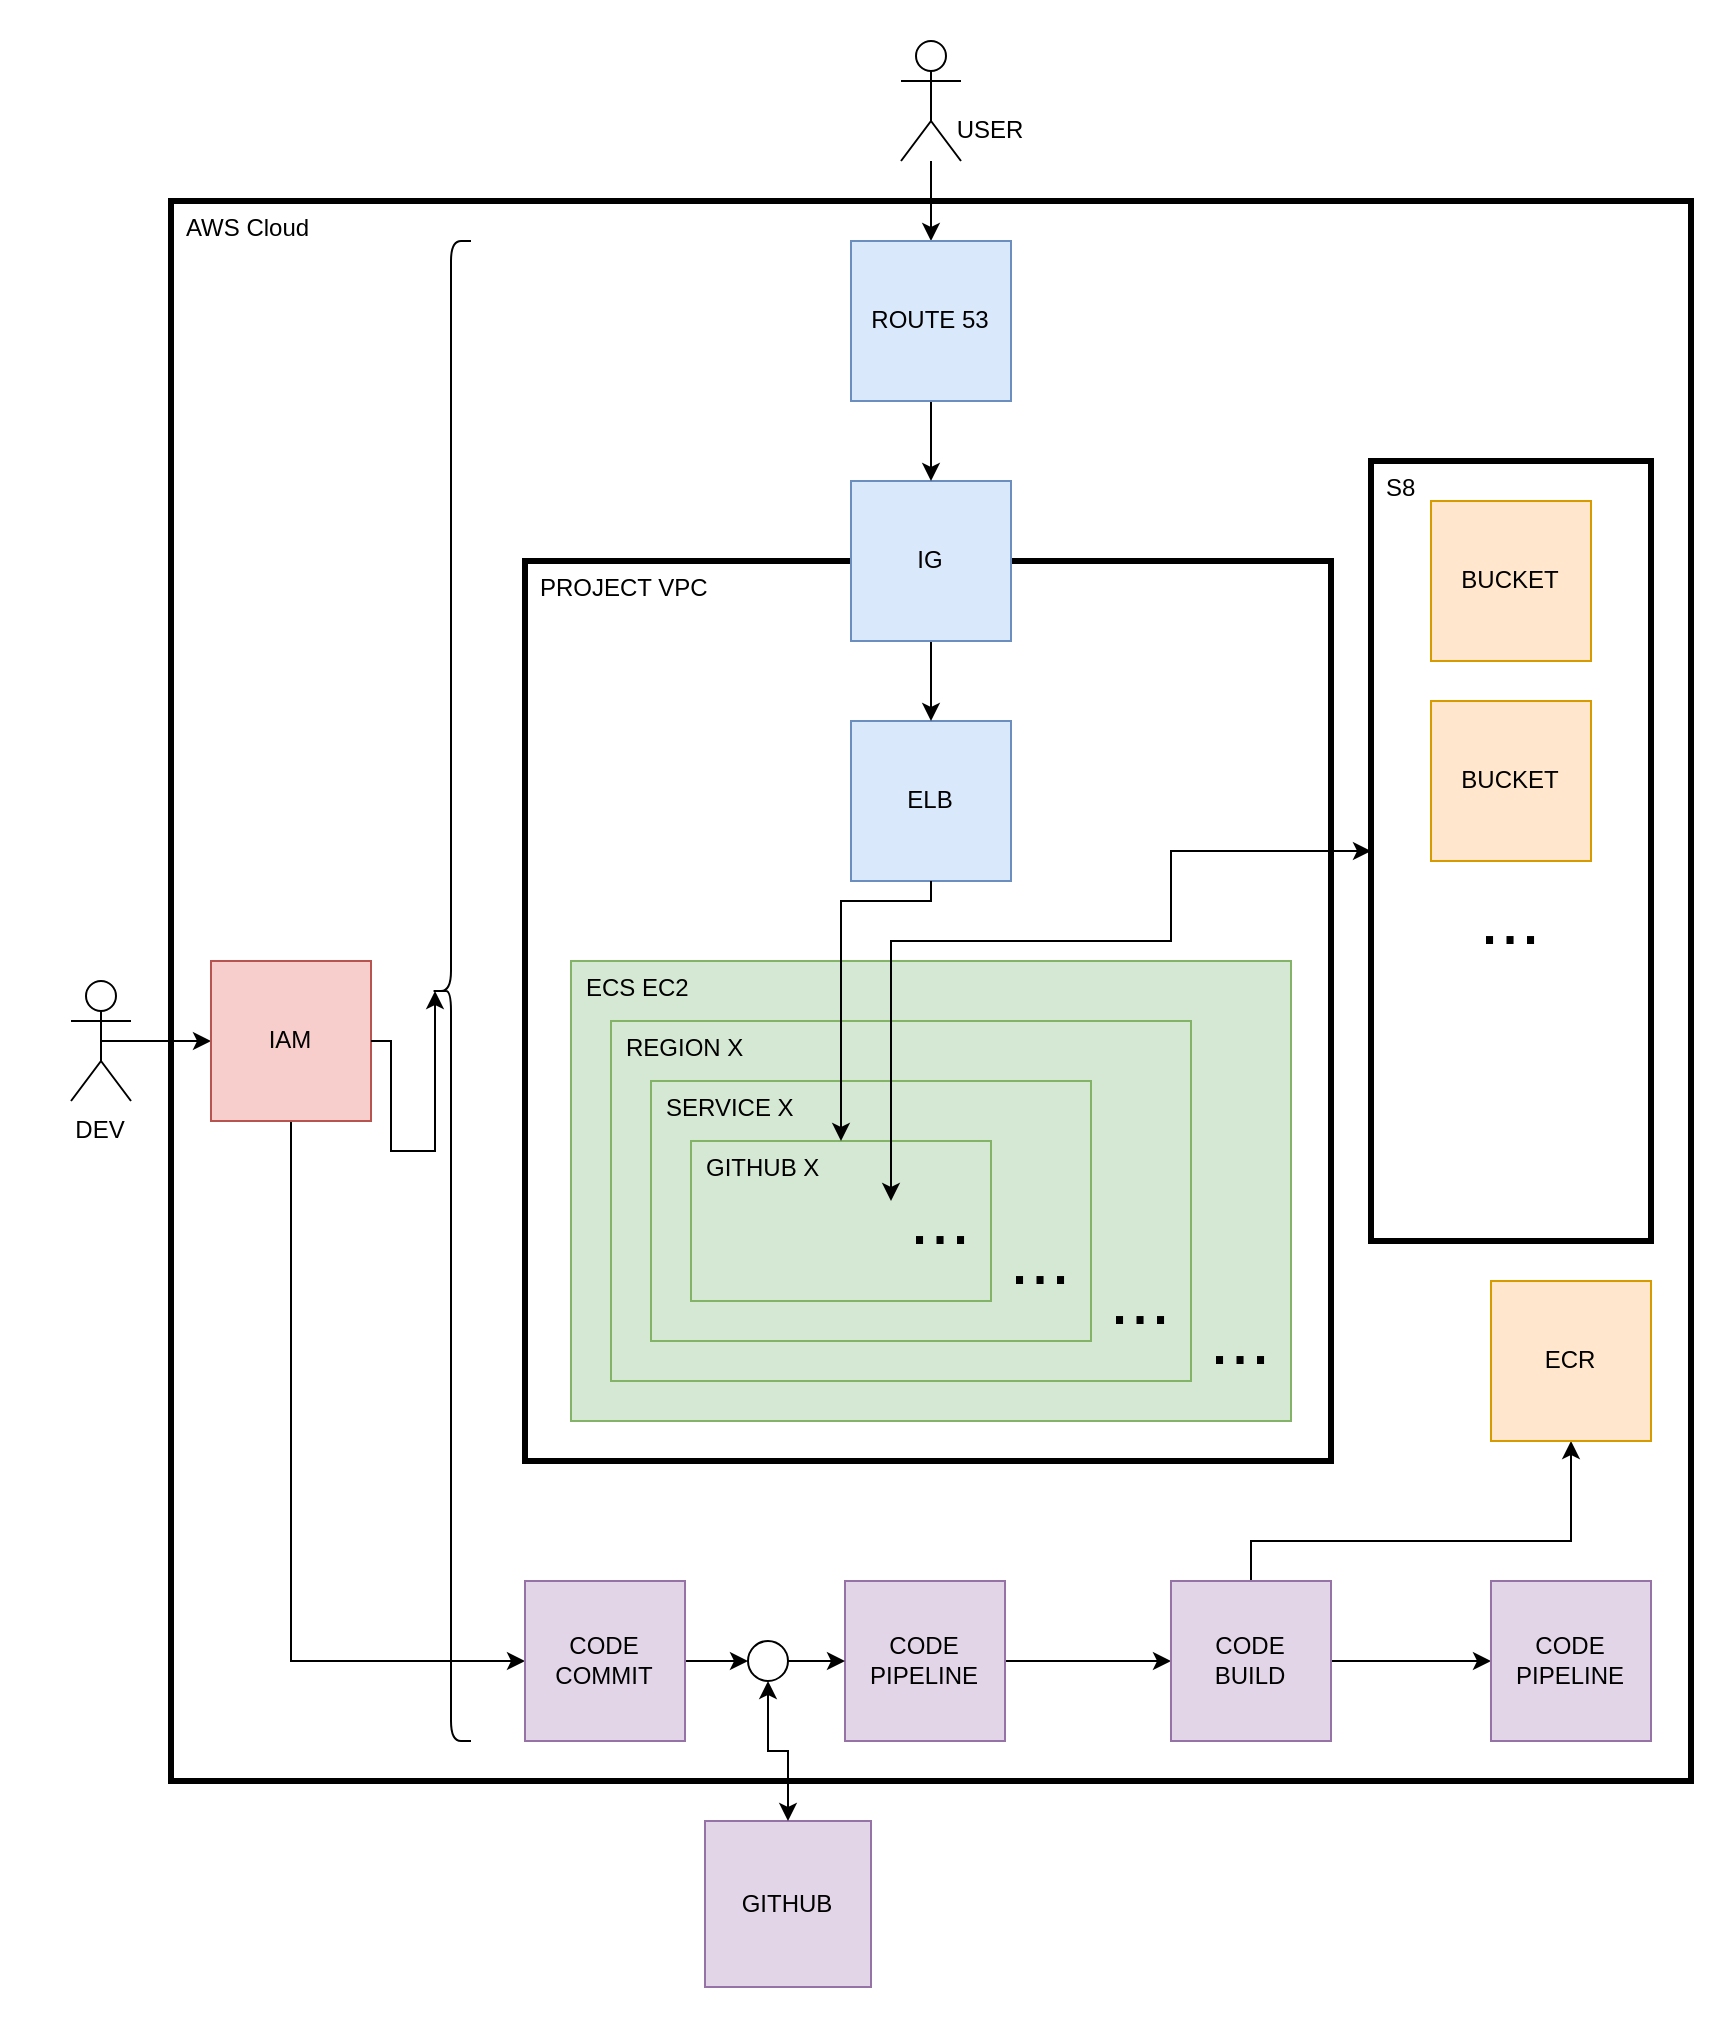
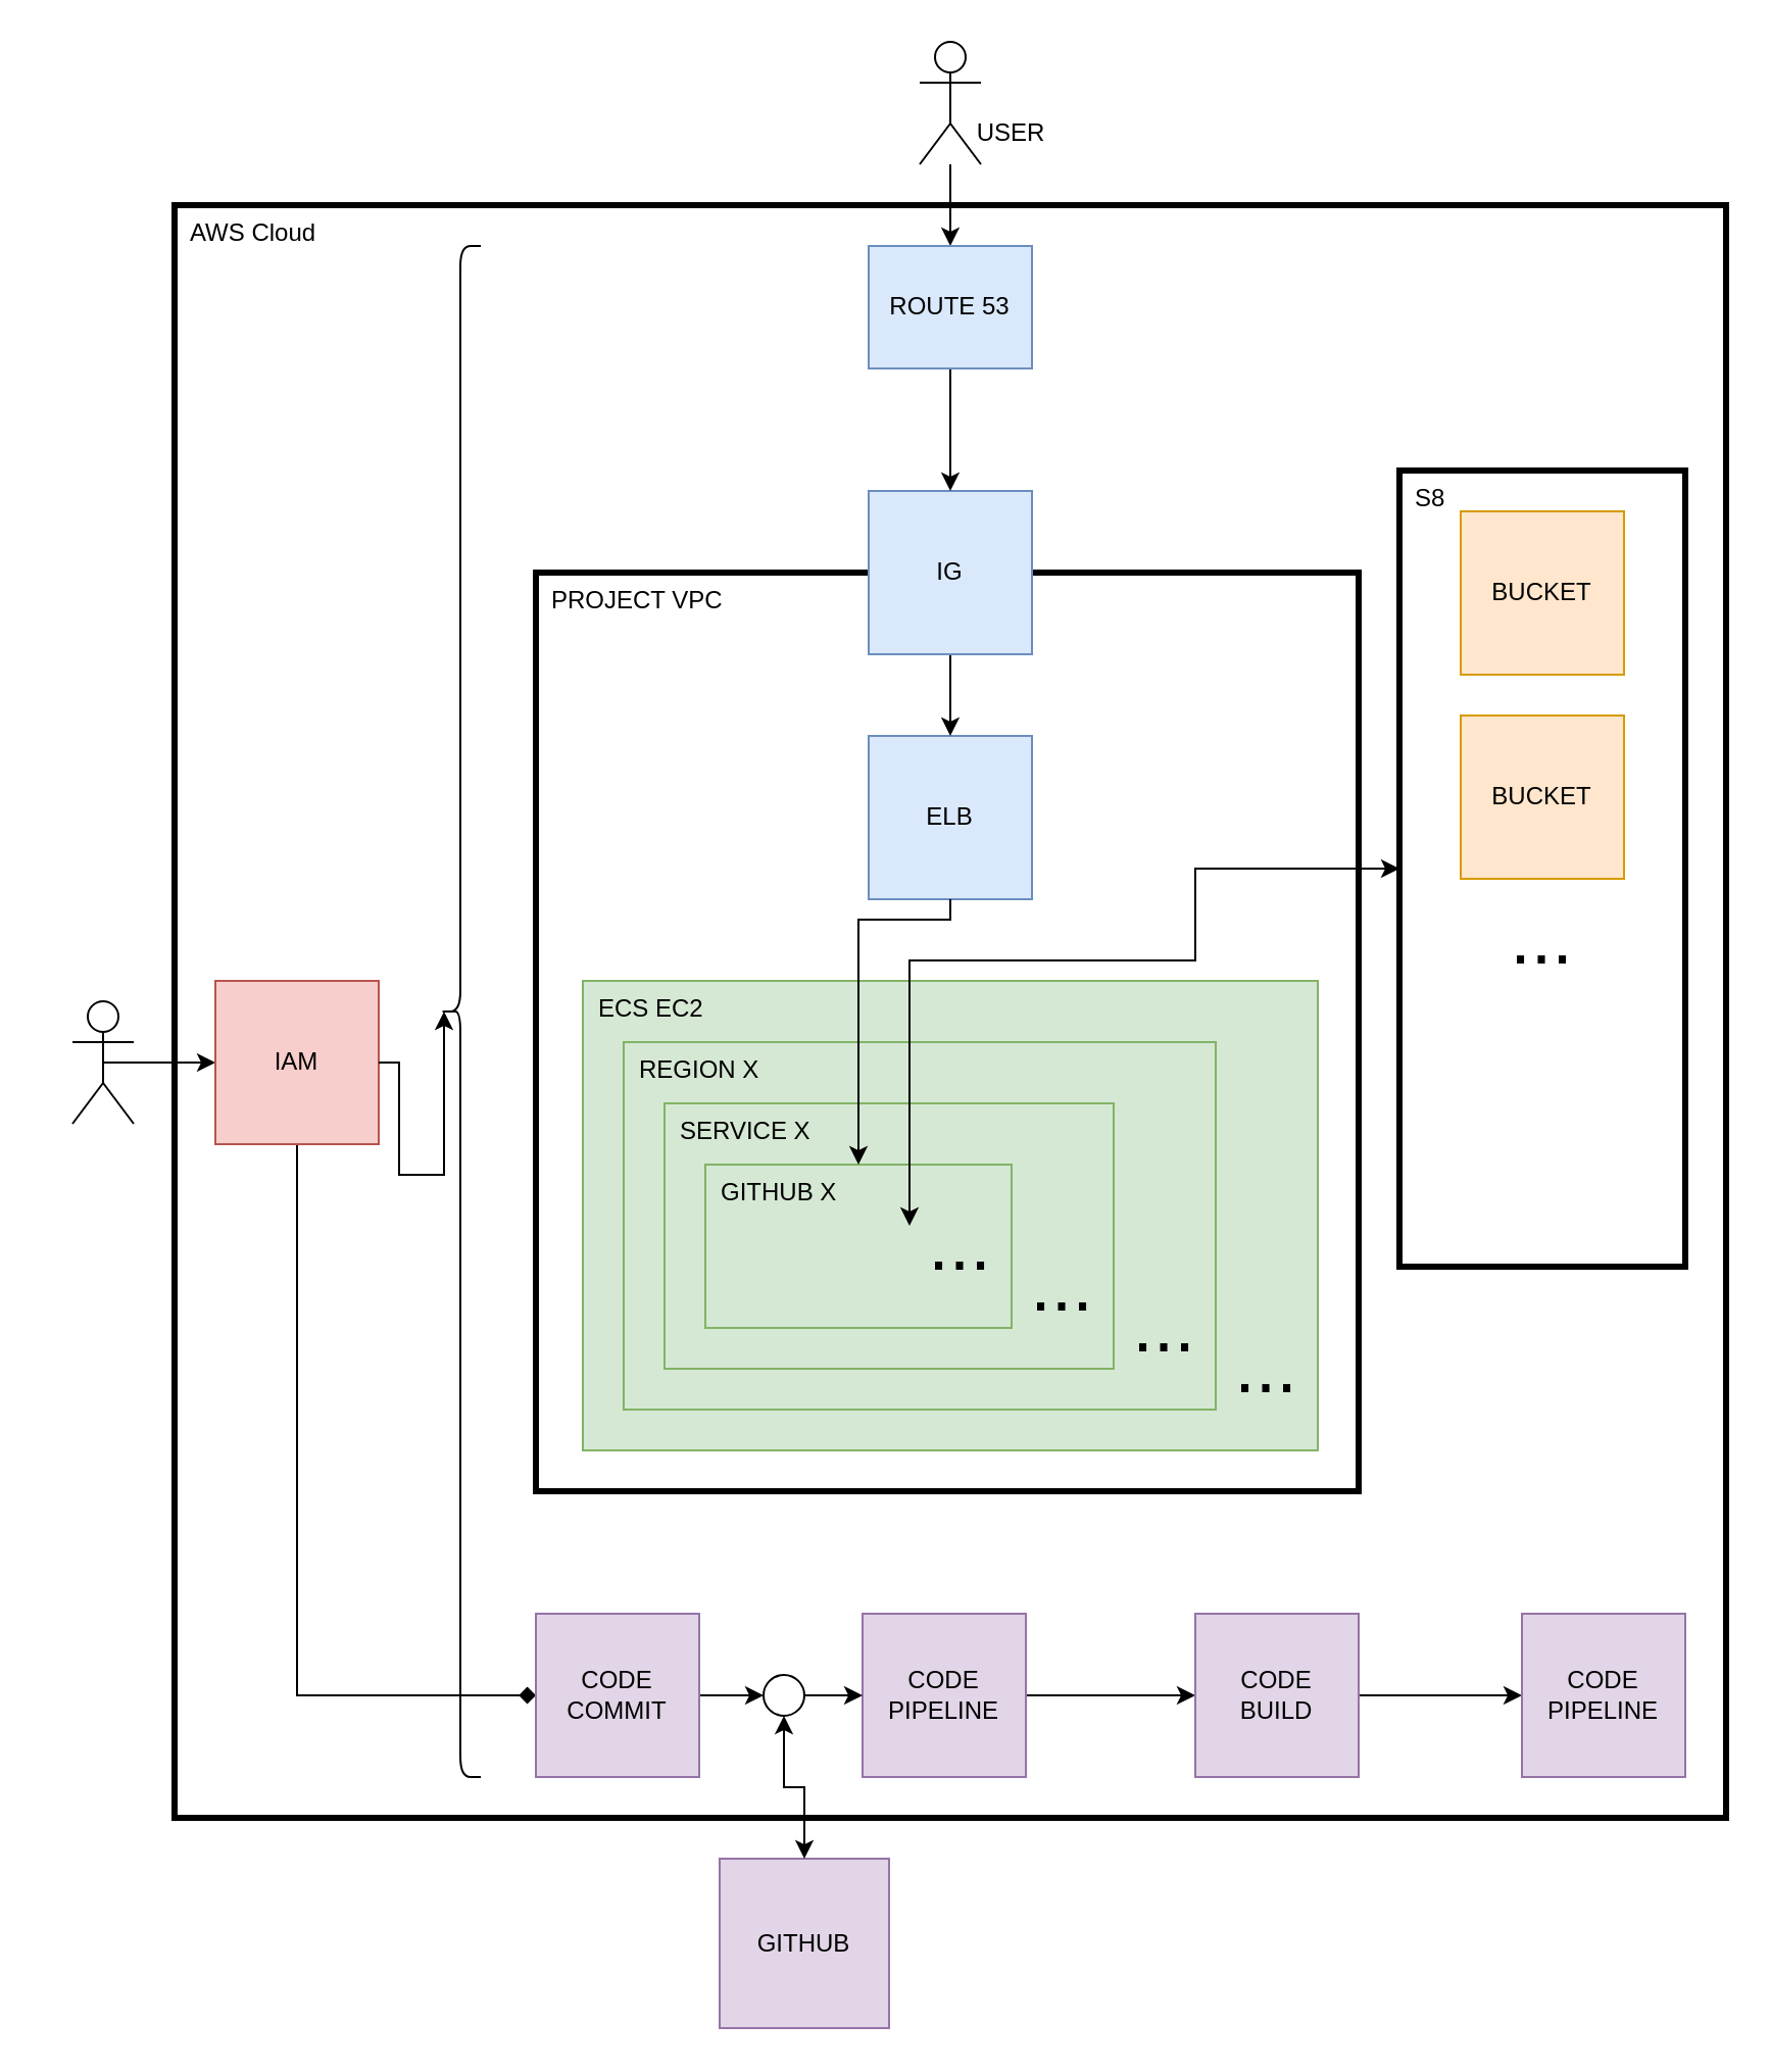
- <mxCell id="43" value="ROUTE 53" style="whiteSpace=wrap;html=1;aspect=fixed;fillColor=#dae8fc;strokeColor=#6c8ebf;" parent="1" vertex="1"><mxGeometry x="425" y="120" width="80" height="80" as="geometry" /></mxCell>
+ <mxCell id="43" value="ROUTE 53" style="whiteSpace=wrap;html=1;aspect=fixed;fillColor=#dae8fc;strokeColor=#6c8ebf;" parent="1" vertex="1"><mxGeometry x="425" y="120" width="80" height="60" as="geometry" /></mxCell>
- <mxCell id="40" value="DEV" style="text;html=1;strokeColor=none;fillColor=none;align=center;verticalAlign=middle;whiteSpace=wrap;rounded=0;" parent="1" vertex="1"><mxGeometry x="20" y="550" width="60" height="30" as="geometry" /></mxCell>
- <mxCell id="21" value="ECR" style="whiteSpace=wrap;html=1;aspect=fixed;fillColor=#ffe6cc;strokeColor=#d79b00;" parent="1" vertex="1"><mxGeometry x="745" y="640" width="80" height="80" as="geometry" /></mxCell>
- <mxCell id="14" style="edgeStyle=orthogonalEdgeStyle;rounded=0;orthogonalLoop=1;jettySize=auto;html=1;exitX=0.5;exitY=0;exitDx=0;exitDy=0;entryX=0.5;entryY=1;entryDx=0;entryDy=0;" parent="1" source="15" target="21" edge="1"><mxGeometry relative="1" as="geometry"><Array as="points"><mxPoint x="625" y="770" /><mxPoint x="785" y="770" /></Array></mxGeometry></mxCell>
- <mxCell id="5" style="edgeStyle=orthogonalEdgeStyle;rounded=0;orthogonalLoop=1;jettySize=auto;html=1;exitX=0.5;exitY=1;exitDx=0;exitDy=0;entryX=0;entryY=0.5;entryDx=0;entryDy=0;" parent="1" source="6" target="10" edge="1"><mxGeometry relative="1" as="geometry" /></mxCell>
+ <mxCell id="5" style="edgeStyle=orthogonalEdgeStyle;rounded=0;orthogonalLoop=1;jettySize=auto;html=1;exitX=0.5;exitY=1;exitDx=0;exitDy=0;entryX=0;entryY=0.5;entryDx=0;entryDy=0;endArrow=diamond;" parent="1" source="6" target="10" edge="1"><mxGeometry relative="1" as="geometry" /></mxCell>
